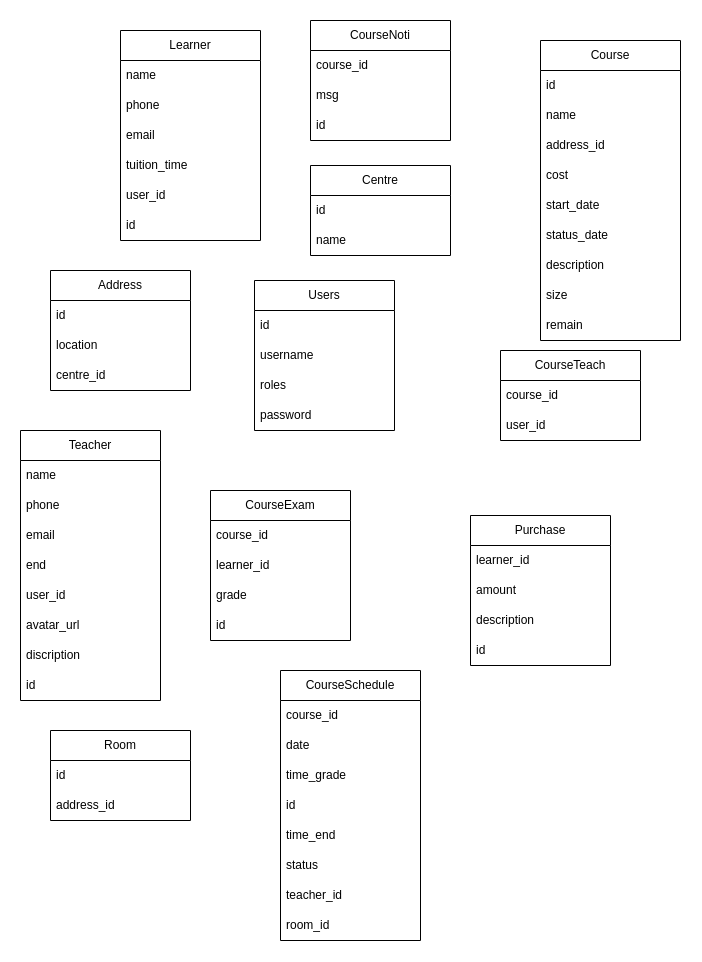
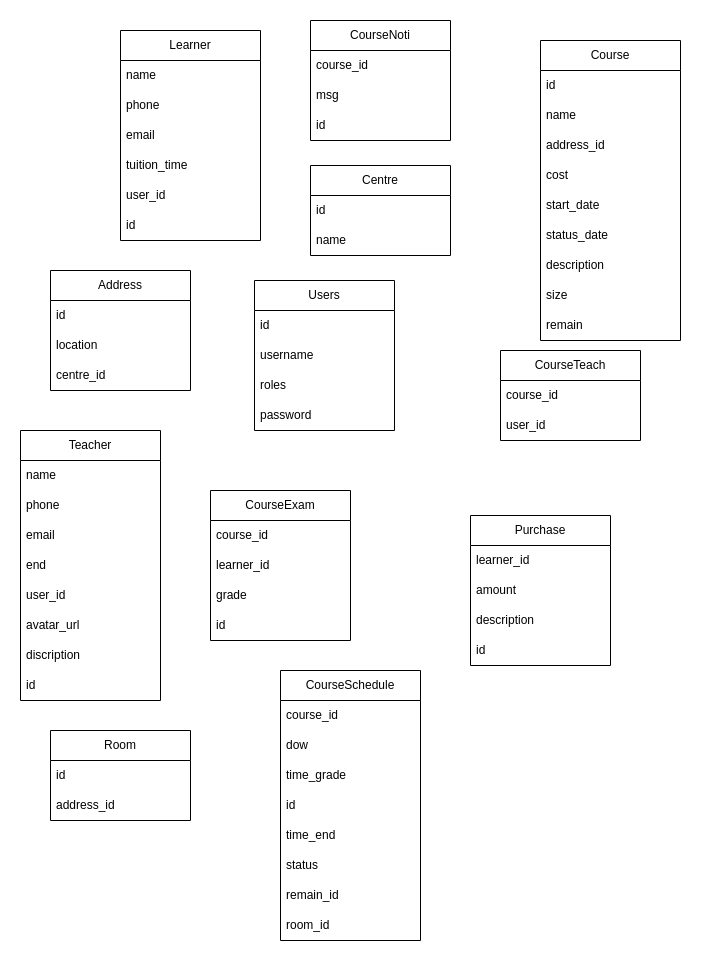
- <mxCell id="59" value="date" style="text;strokeColor=none;fillColor=none;align=left;verticalAlign=middle;spacingLeft=4;spacingRight=4;overflow=hidden;points=[[0,0.5],[1,0.5]];portConstraint=eastwest;rotatable=0;whiteSpace=wrap;html=1;" parent="57" vertex="1"><mxGeometry y="60" width="140" height="30" as="geometry" /></mxCell>
+ <mxCell id="59" value="dow" style="text;strokeColor=none;fillColor=none;align=left;verticalAlign=middle;spacingLeft=4;spacingRight=4;overflow=hidden;points=[[0,0.5],[1,0.5]];portConstraint=eastwest;rotatable=0;whiteSpace=wrap;html=1;" parent="57" vertex="1"><mxGeometry y="60" width="140" height="30" as="geometry" /></mxCell>
- <mxCell id="64" value="teacher_id" style="text;strokeColor=none;fillColor=none;align=left;verticalAlign=middle;spacingLeft=4;spacingRight=4;overflow=hidden;points=[[0,0.5],[1,0.5]];portConstraint=eastwest;rotatable=0;whiteSpace=wrap;html=1;" vertex="1" parent="57"><mxGeometry y="210" width="140" height="30" as="geometry" /></mxCell>
+ <mxCell id="64" value="remain_id" style="text;strokeColor=none;fillColor=none;align=left;verticalAlign=middle;spacingLeft=4;spacingRight=4;overflow=hidden;points=[[0,0.5],[1,0.5]];portConstraint=eastwest;rotatable=0;whiteSpace=wrap;html=1;" vertex="1" parent="57"><mxGeometry y="210" width="140" height="30" as="geometry" /></mxCell>
